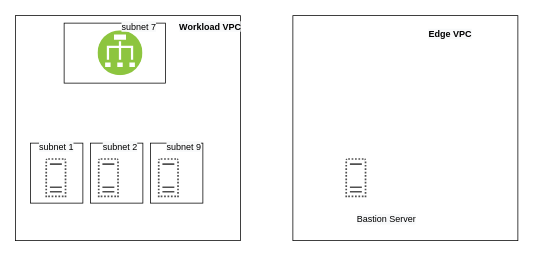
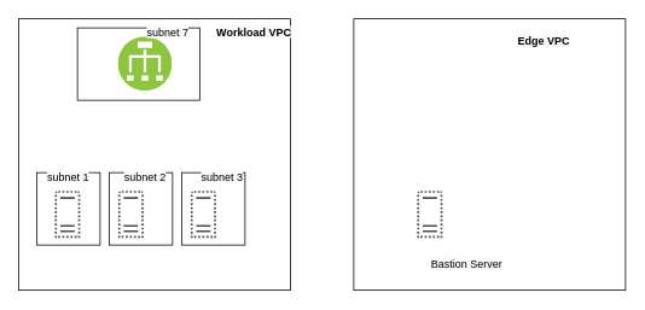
- <mxCell id="17" value="&lt;span style=&quot;color: rgb(0, 0, 0); font-family: Helvetica; font-size: 12px; font-style: normal; font-variant-ligatures: normal; font-variant-caps: normal; font-weight: 400; letter-spacing: normal; orphans: 2; text-align: center; text-indent: 0px; text-transform: none; widows: 2; word-spacing: 0px; -webkit-text-stroke-width: 0px; background-color: rgb(248, 249, 250); text-decoration-thickness: initial; text-decoration-style: initial; text-decoration-color: initial; float: none; display: inline !important;&quot;&gt;subnet 9&lt;/span&gt;" style="text;html=1;strokeColor=none;fillColor=none;align=center;verticalAlign=middle;whiteSpace=wrap;rounded=0;" vertex="1" parent="1"><mxGeometry x="220" y="190" width="50" height="10" as="geometry" /></mxCell>
+ <mxCell id="17" value="&lt;span style=&quot;color: rgb(0, 0, 0); font-family: Helvetica; font-size: 12px; font-style: normal; font-variant-ligatures: normal; font-variant-caps: normal; font-weight: 400; letter-spacing: normal; orphans: 2; text-align: center; text-indent: 0px; text-transform: none; widows: 2; word-spacing: 0px; -webkit-text-stroke-width: 0px; background-color: rgb(248, 249, 250); text-decoration-thickness: initial; text-decoration-style: initial; text-decoration-color: initial; float: none; display: inline !important;&quot;&gt;subnet 3&lt;/span&gt;" style="text;html=1;strokeColor=none;fillColor=none;align=center;verticalAlign=middle;whiteSpace=wrap;rounded=0;" vertex="1" parent="1"><mxGeometry x="220" y="190" width="50" height="10" as="geometry" /></mxCell>
